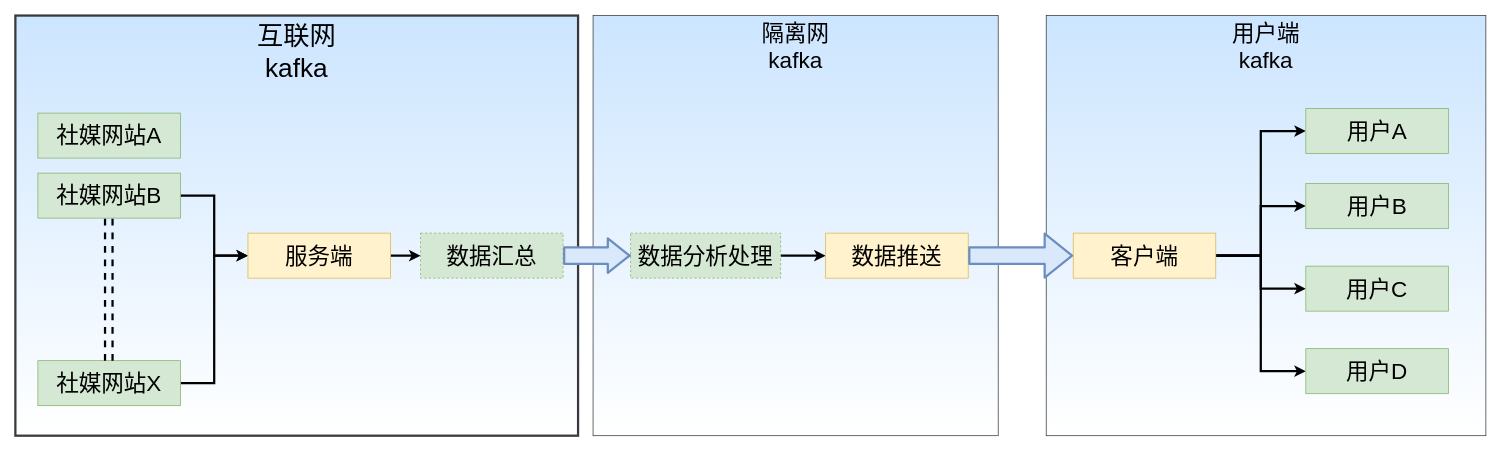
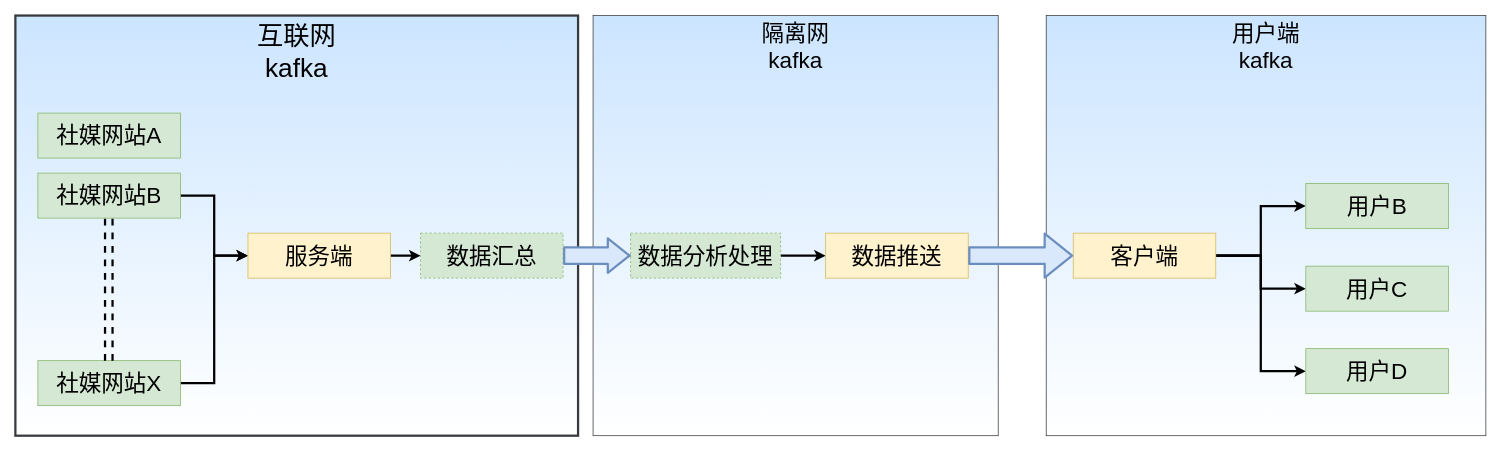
- <mxCell id="25" value="&lt;font style=&quot;font-size: 30px&quot;&gt;用户A&lt;/font&gt;" style="rounded=0;whiteSpace=wrap;html=1;verticalAlign=middle;fillColor=#d5e8d4;strokeColor=#82b366;" vertex="1" parent="1"><mxGeometry x="1740" y="144" width="190" height="60" as="geometry" /></mxCell>
- <mxCell id="20" style="edgeStyle=orthogonalEdgeStyle;rounded=0;orthogonalLoop=1;jettySize=auto;html=1;exitX=1;exitY=0.5;exitDx=0;exitDy=0;entryX=0;entryY=0.5;entryDx=0;entryDy=0;strokeWidth=3;" edge="1" parent="1" source="24" target="25"><mxGeometry relative="1" as="geometry" /></mxCell>
